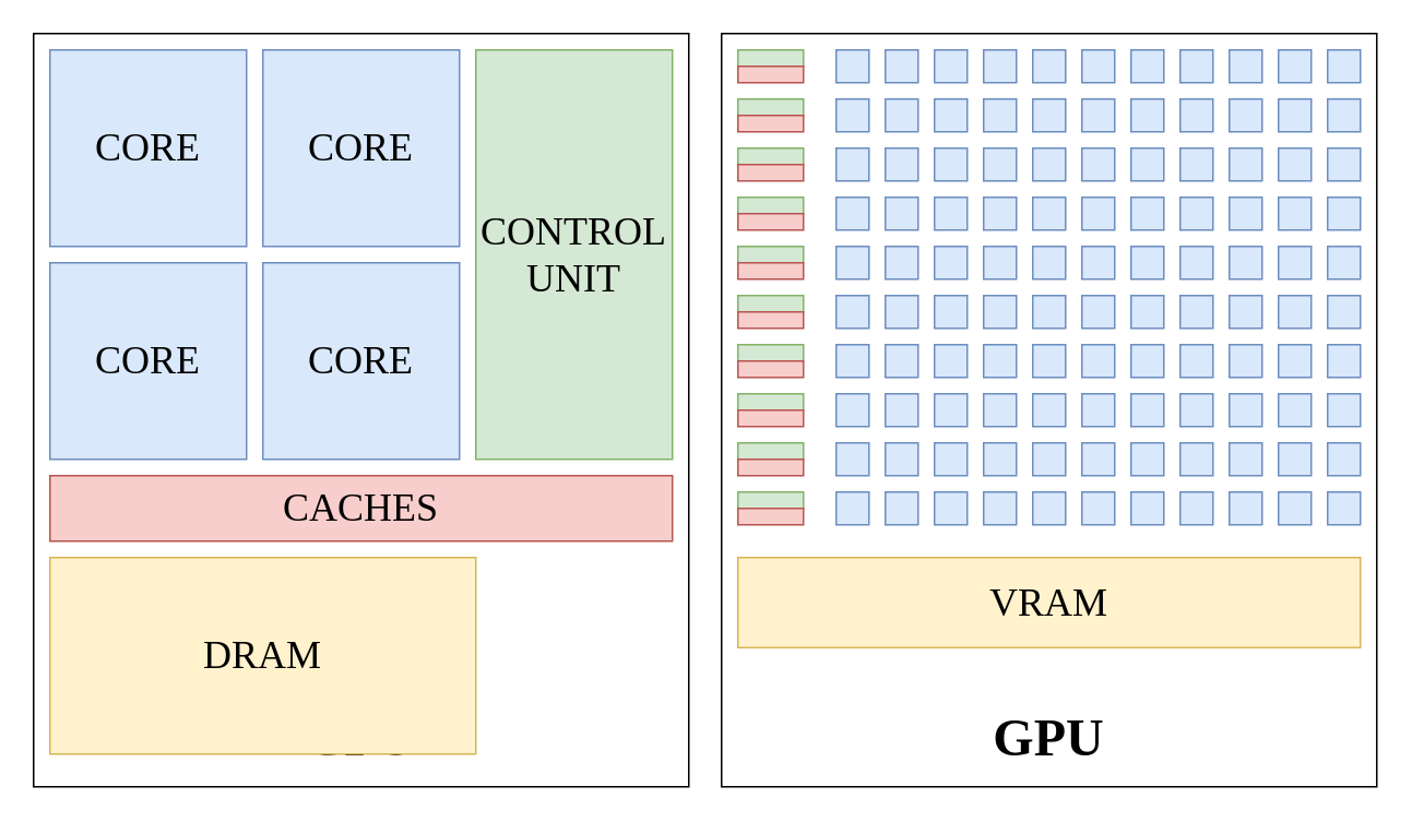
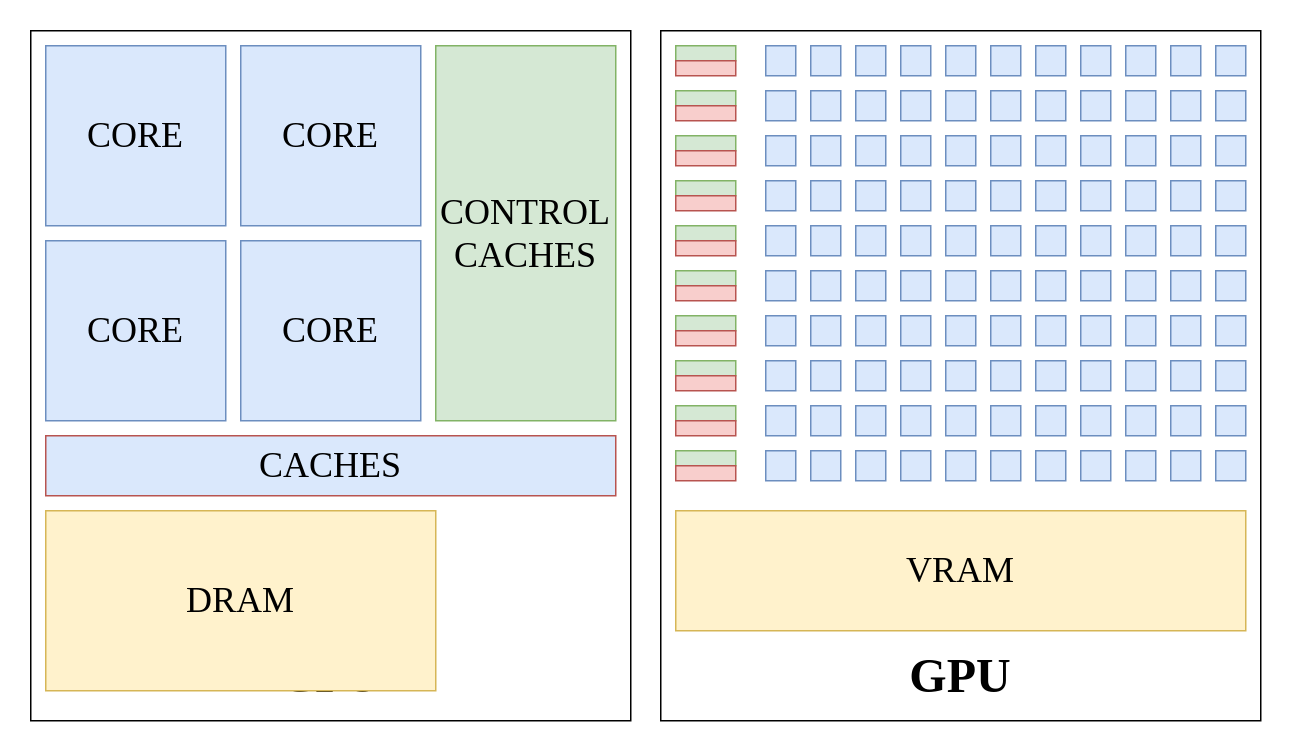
- <mxCell id="7" value="CONTROL&lt;br style=&quot;font-size: 24px;&quot;&gt;UNIT" style="rounded=0;whiteSpace=wrap;html=1;fontFamily=IBM Plex Mono;fontSource=https%3A%2F%2Ffonts.googleapis.com%2Fcss%3Ffamily%3DIBM%2BPlex%2BMono;fontSize=24;fillColor=#d5e8d4;strokeColor=#82b366;" vertex="1" parent="1"><mxGeometry x="290" y="30" width="120" height="250" as="geometry" /></mxCell>
+ <mxCell id="7" value="CONTROL&lt;br style=&quot;font-size: 24px;&quot;&gt;CACHES" style="rounded=0;whiteSpace=wrap;html=1;fontFamily=IBM Plex Mono;fontSource=https%3A%2F%2Ffonts.googleapis.com%2Fcss%3Ffamily%3DIBM%2BPlex%2BMono;fontSize=24;fillColor=#d5e8d4;strokeColor=#82b366;" vertex="1" parent="1"><mxGeometry x="290" y="30" width="120" height="250" as="geometry" /></mxCell>
- <mxCell id="8" value="CACHES" style="rounded=0;whiteSpace=wrap;html=1;fontFamily=IBM Plex Mono;fontSource=https%3A%2F%2Ffonts.googleapis.com%2Fcss%3Ffamily%3DIBM%2BPlex%2BMono;fontSize=24;fillColor=#f8cecc;strokeColor=#b85450;" vertex="1" parent="1"><mxGeometry x="30" y="290" width="380" height="40" as="geometry" /></mxCell>
+ <mxCell id="8" value="CACHES" style="rounded=0;whiteSpace=wrap;html=1;fontFamily=IBM Plex Mono;fontSource=https%3A%2F%2Ffonts.googleapis.com%2Fcss%3Ffamily%3DIBM%2BPlex%2BMono;fontSize=24;fillColor=#dae8fc;strokeColor=#b85450;" vertex="1" parent="1"><mxGeometry x="30" y="290" width="380" height="40" as="geometry" /></mxCell>
- <mxCell id="11" value="VRAM" style="rounded=0;whiteSpace=wrap;html=1;fontFamily=IBM Plex Mono;fontSource=https%3A%2F%2Ffonts.googleapis.com%2Fcss%3Ffamily%3DIBM%2BPlex%2BMono;fontSize=24;fillColor=#fff2cc;strokeColor=#d6b656;" vertex="1" parent="1"><mxGeometry x="450" y="340" width="380" height="55" as="geometry" /></mxCell>
+ <mxCell id="11" value="VRAM" style="rounded=0;whiteSpace=wrap;html=1;fontFamily=IBM Plex Mono;fontSource=https%3A%2F%2Ffonts.googleapis.com%2Fcss%3Ffamily%3DIBM%2BPlex%2BMono;fontSize=24;fillColor=#fff2cc;strokeColor=#d6b656;" vertex="1" parent="1"><mxGeometry x="450" y="340" width="380" height="80" as="geometry" /></mxCell>
